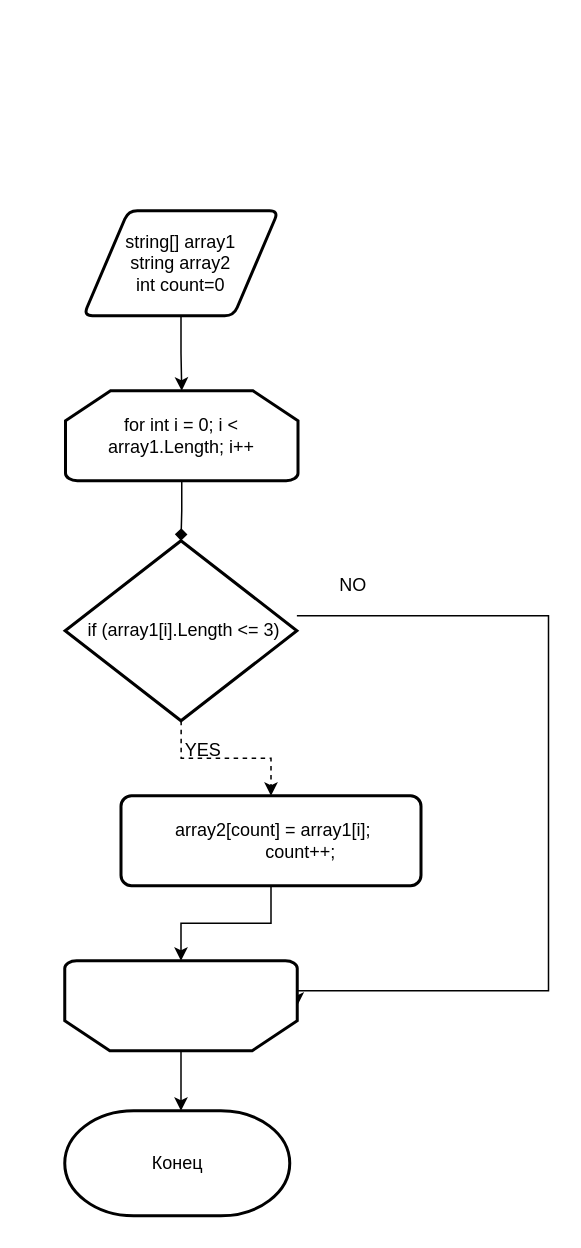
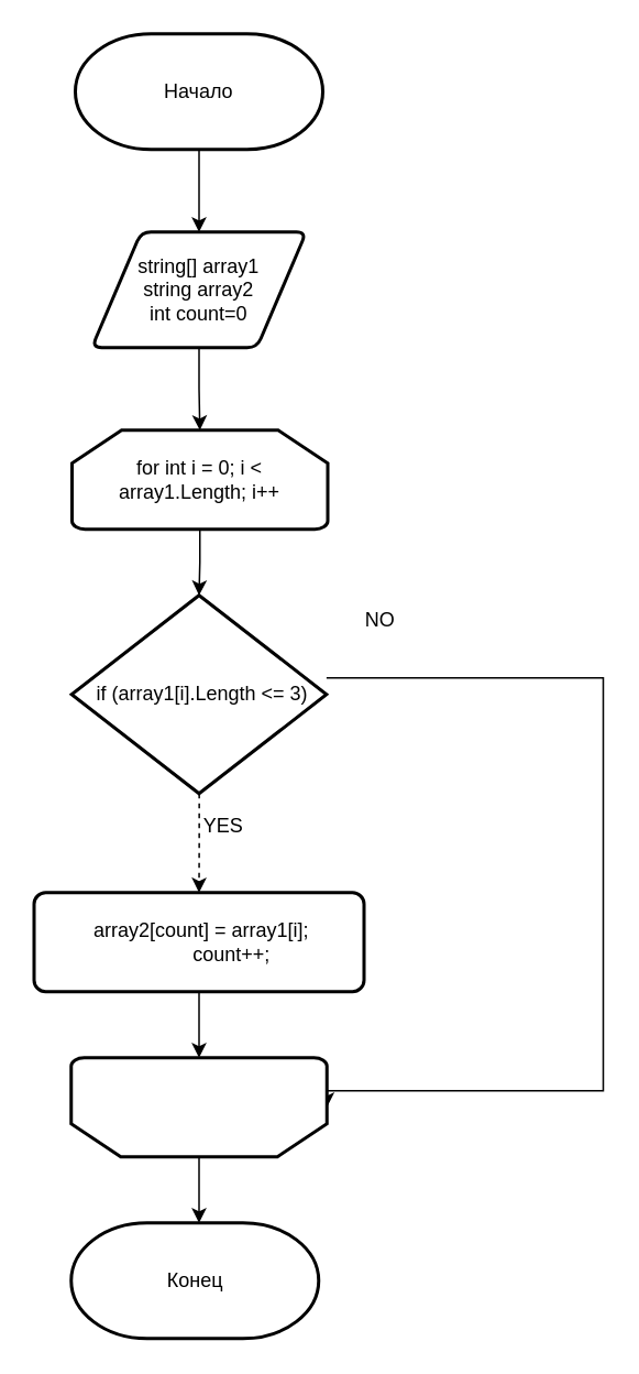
+ <mxCell id="3" value="Начало" style="strokeWidth=2;html=1;shape=mxgraph.flowchart.terminator;whiteSpace=wrap;" vertex="1" parent="1"><mxGeometry x="45" y="20" width="150" height="70" as="geometry" /></mxCell>
+ <mxCell id="2" style="edgeStyle=orthogonalEdgeStyle;rounded=0;orthogonalLoop=1;jettySize=auto;html=1;entryX=0.5;entryY=0;entryDx=0;entryDy=0;" edge="1" parent="1" source="3" target="6"><mxGeometry relative="1" as="geometry" /></mxCell>
- <mxCell id="7" style="edgeStyle=orthogonalEdgeStyle;rounded=0;orthogonalLoop=1;jettySize=auto;html=1;entryX=0.5;entryY=0;entryDx=0;entryDy=0;entryPerimeter=0;endArrow=diamond;" edge="1" parent="1" source="8" target="11"><mxGeometry relative="1" as="geometry" /></mxCell>
+ <mxCell id="7" style="edgeStyle=orthogonalEdgeStyle;rounded=0;orthogonalLoop=1;jettySize=auto;html=1;entryX=0.5;entryY=0;entryDx=0;entryDy=0;entryPerimeter=0;" edge="1" parent="1" source="8" target="11"><mxGeometry relative="1" as="geometry" /></mxCell>
- <mxCell id="17" value="NO" style="text;html=1;strokeColor=none;fillColor=none;align=center;verticalAlign=middle;whiteSpace=wrap;rounded=0;" vertex="1" parent="1"><mxGeometry x="215" y="380" width="40" height="20" as="geometry" /></mxCell>
+ <mxCell id="17" value="NO" style="text;html=1;strokeColor=none;fillColor=none;align=center;verticalAlign=middle;whiteSpace=wrap;rounded=0;" vertex="1" parent="1"><mxGeometry x="210" y="365" width="40" height="20" as="geometry" /></mxCell>
- <mxCell id="13" value="&lt;div&gt;&amp;nbsp;array2[count] = array1[i];&lt;/div&gt;&lt;div&gt;&amp;nbsp; &amp;nbsp; &amp;nbsp; &amp;nbsp; &amp;nbsp; &amp;nbsp; count++;&lt;/div&gt;" style="rounded=1;whiteSpace=wrap;html=1;absoluteArcSize=1;arcSize=14;strokeWidth=2;" vertex="1" parent="1"><mxGeometry x="80" y="530" width="200" height="60" as="geometry" /></mxCell>
+ <mxCell id="13" value="&lt;div&gt;&amp;nbsp;array2[count] = array1[i];&lt;/div&gt;&lt;div&gt;&amp;nbsp; &amp;nbsp; &amp;nbsp; &amp;nbsp; &amp;nbsp; &amp;nbsp; count++;&lt;/div&gt;" style="rounded=1;whiteSpace=wrap;html=1;absoluteArcSize=1;arcSize=14;strokeWidth=2;" vertex="1" parent="1"><mxGeometry x="20" y="540" width="200" height="60" as="geometry" /></mxCell>
